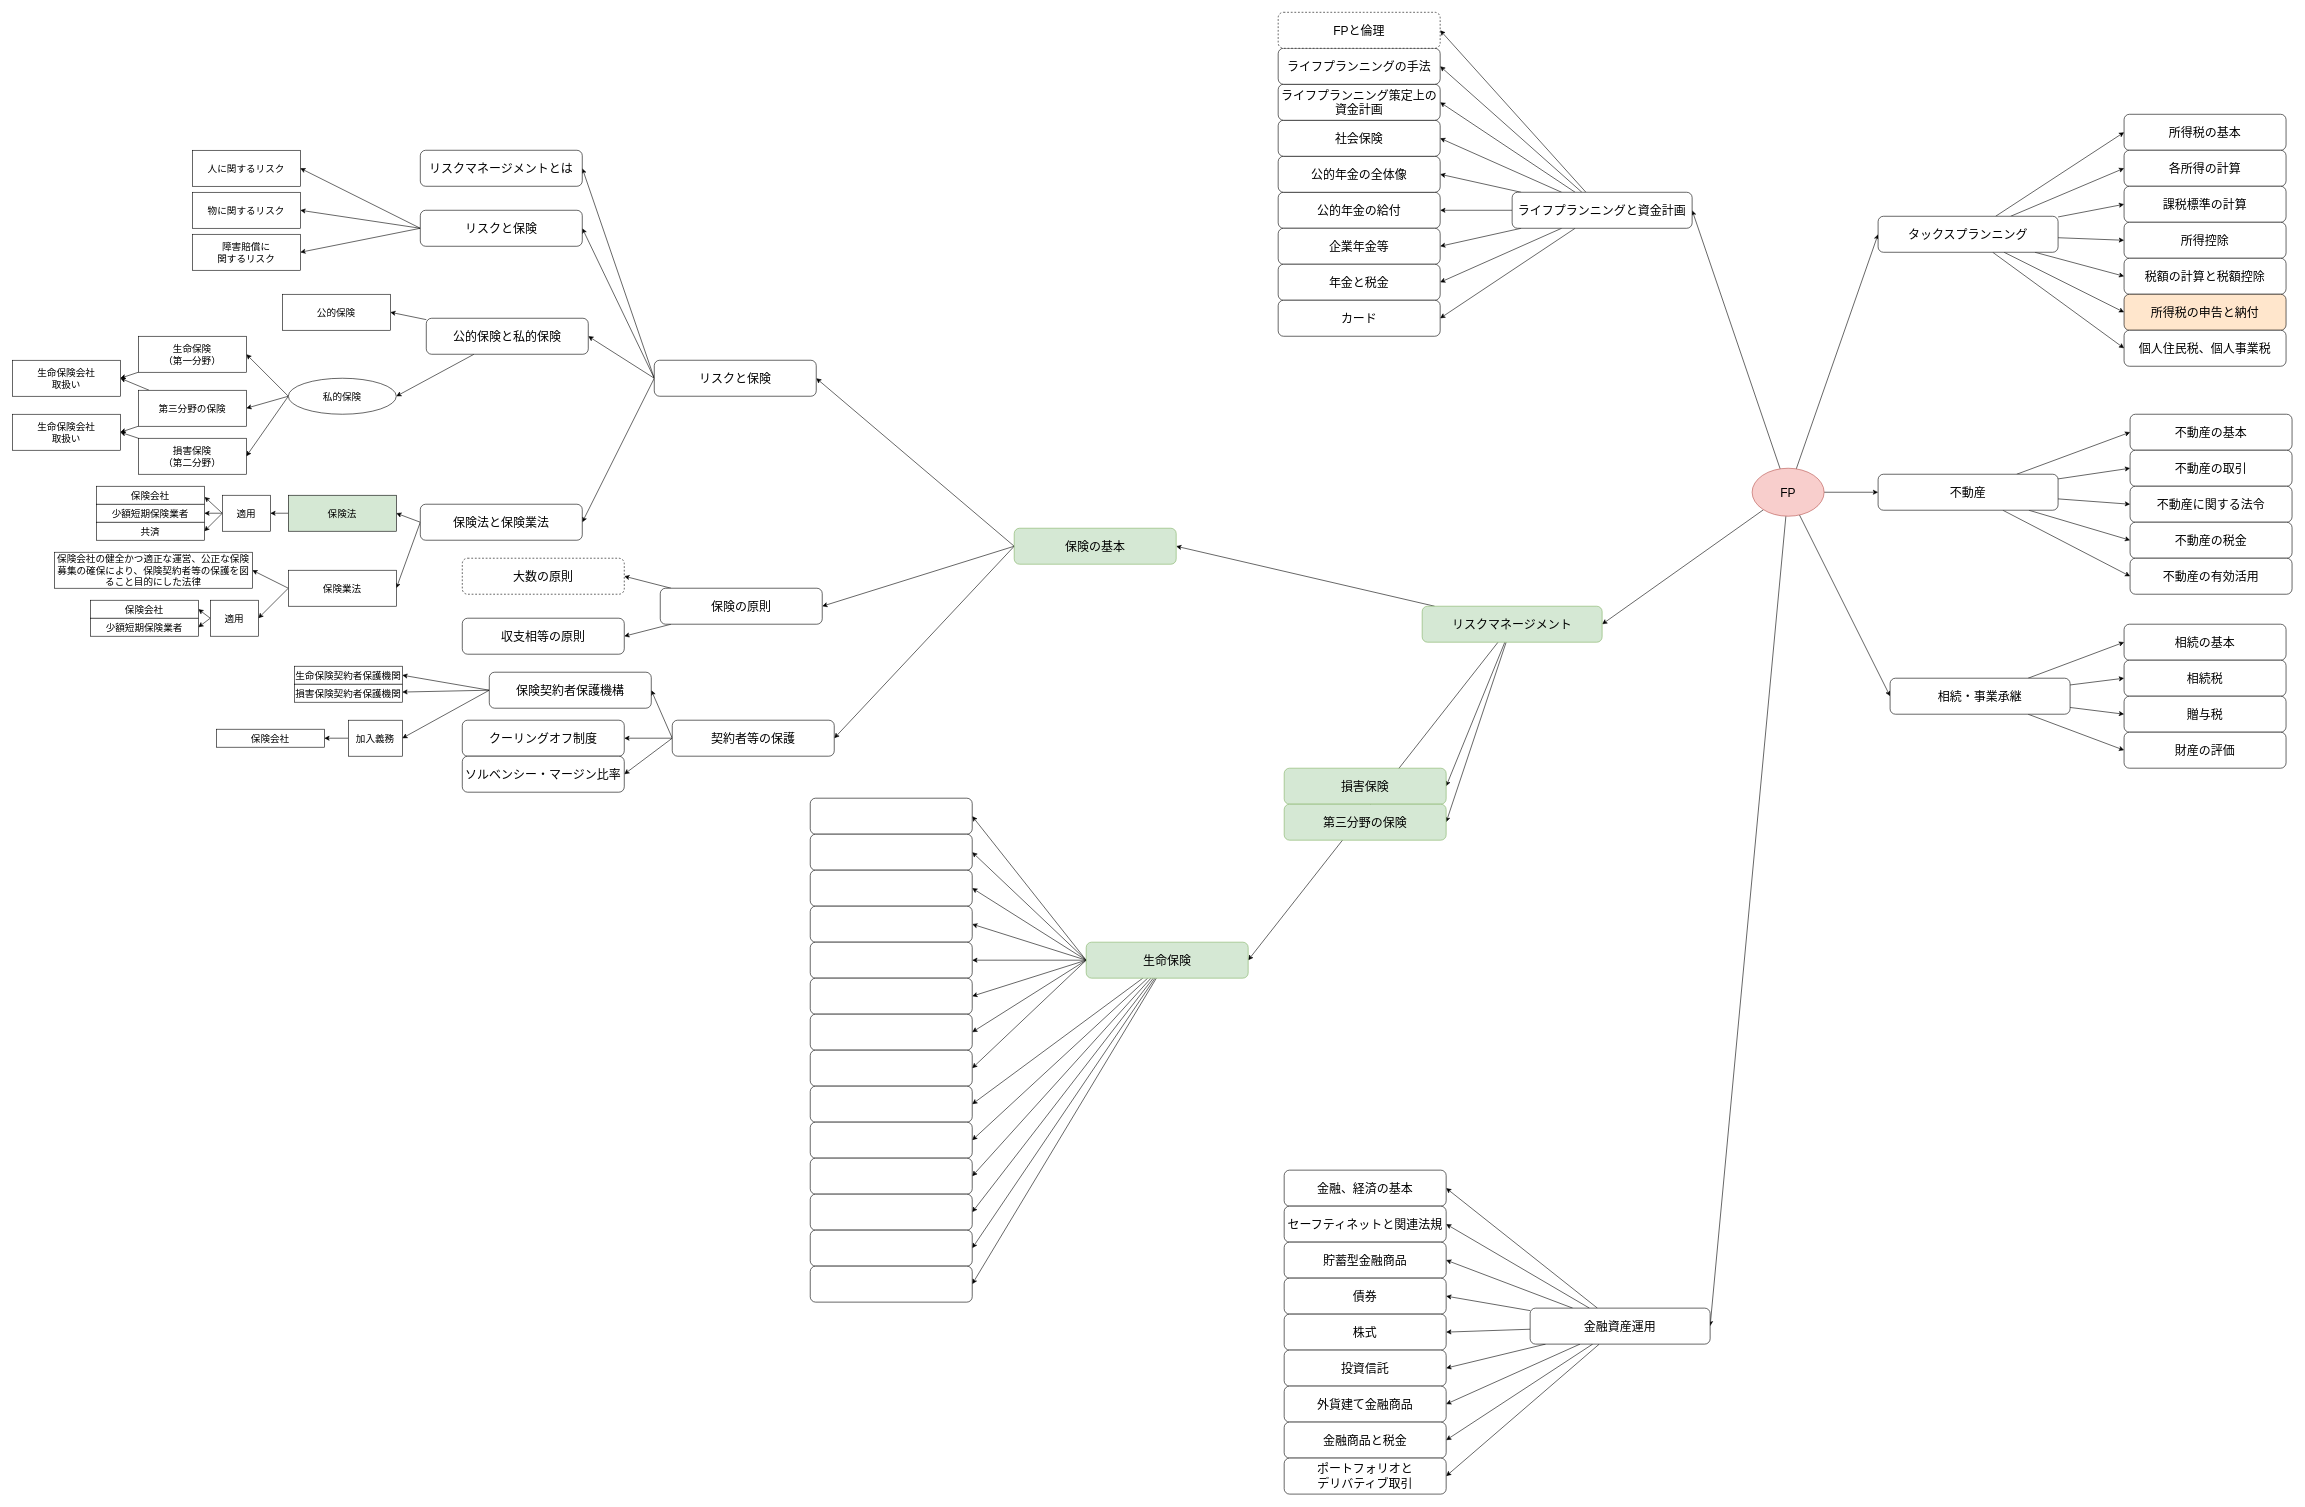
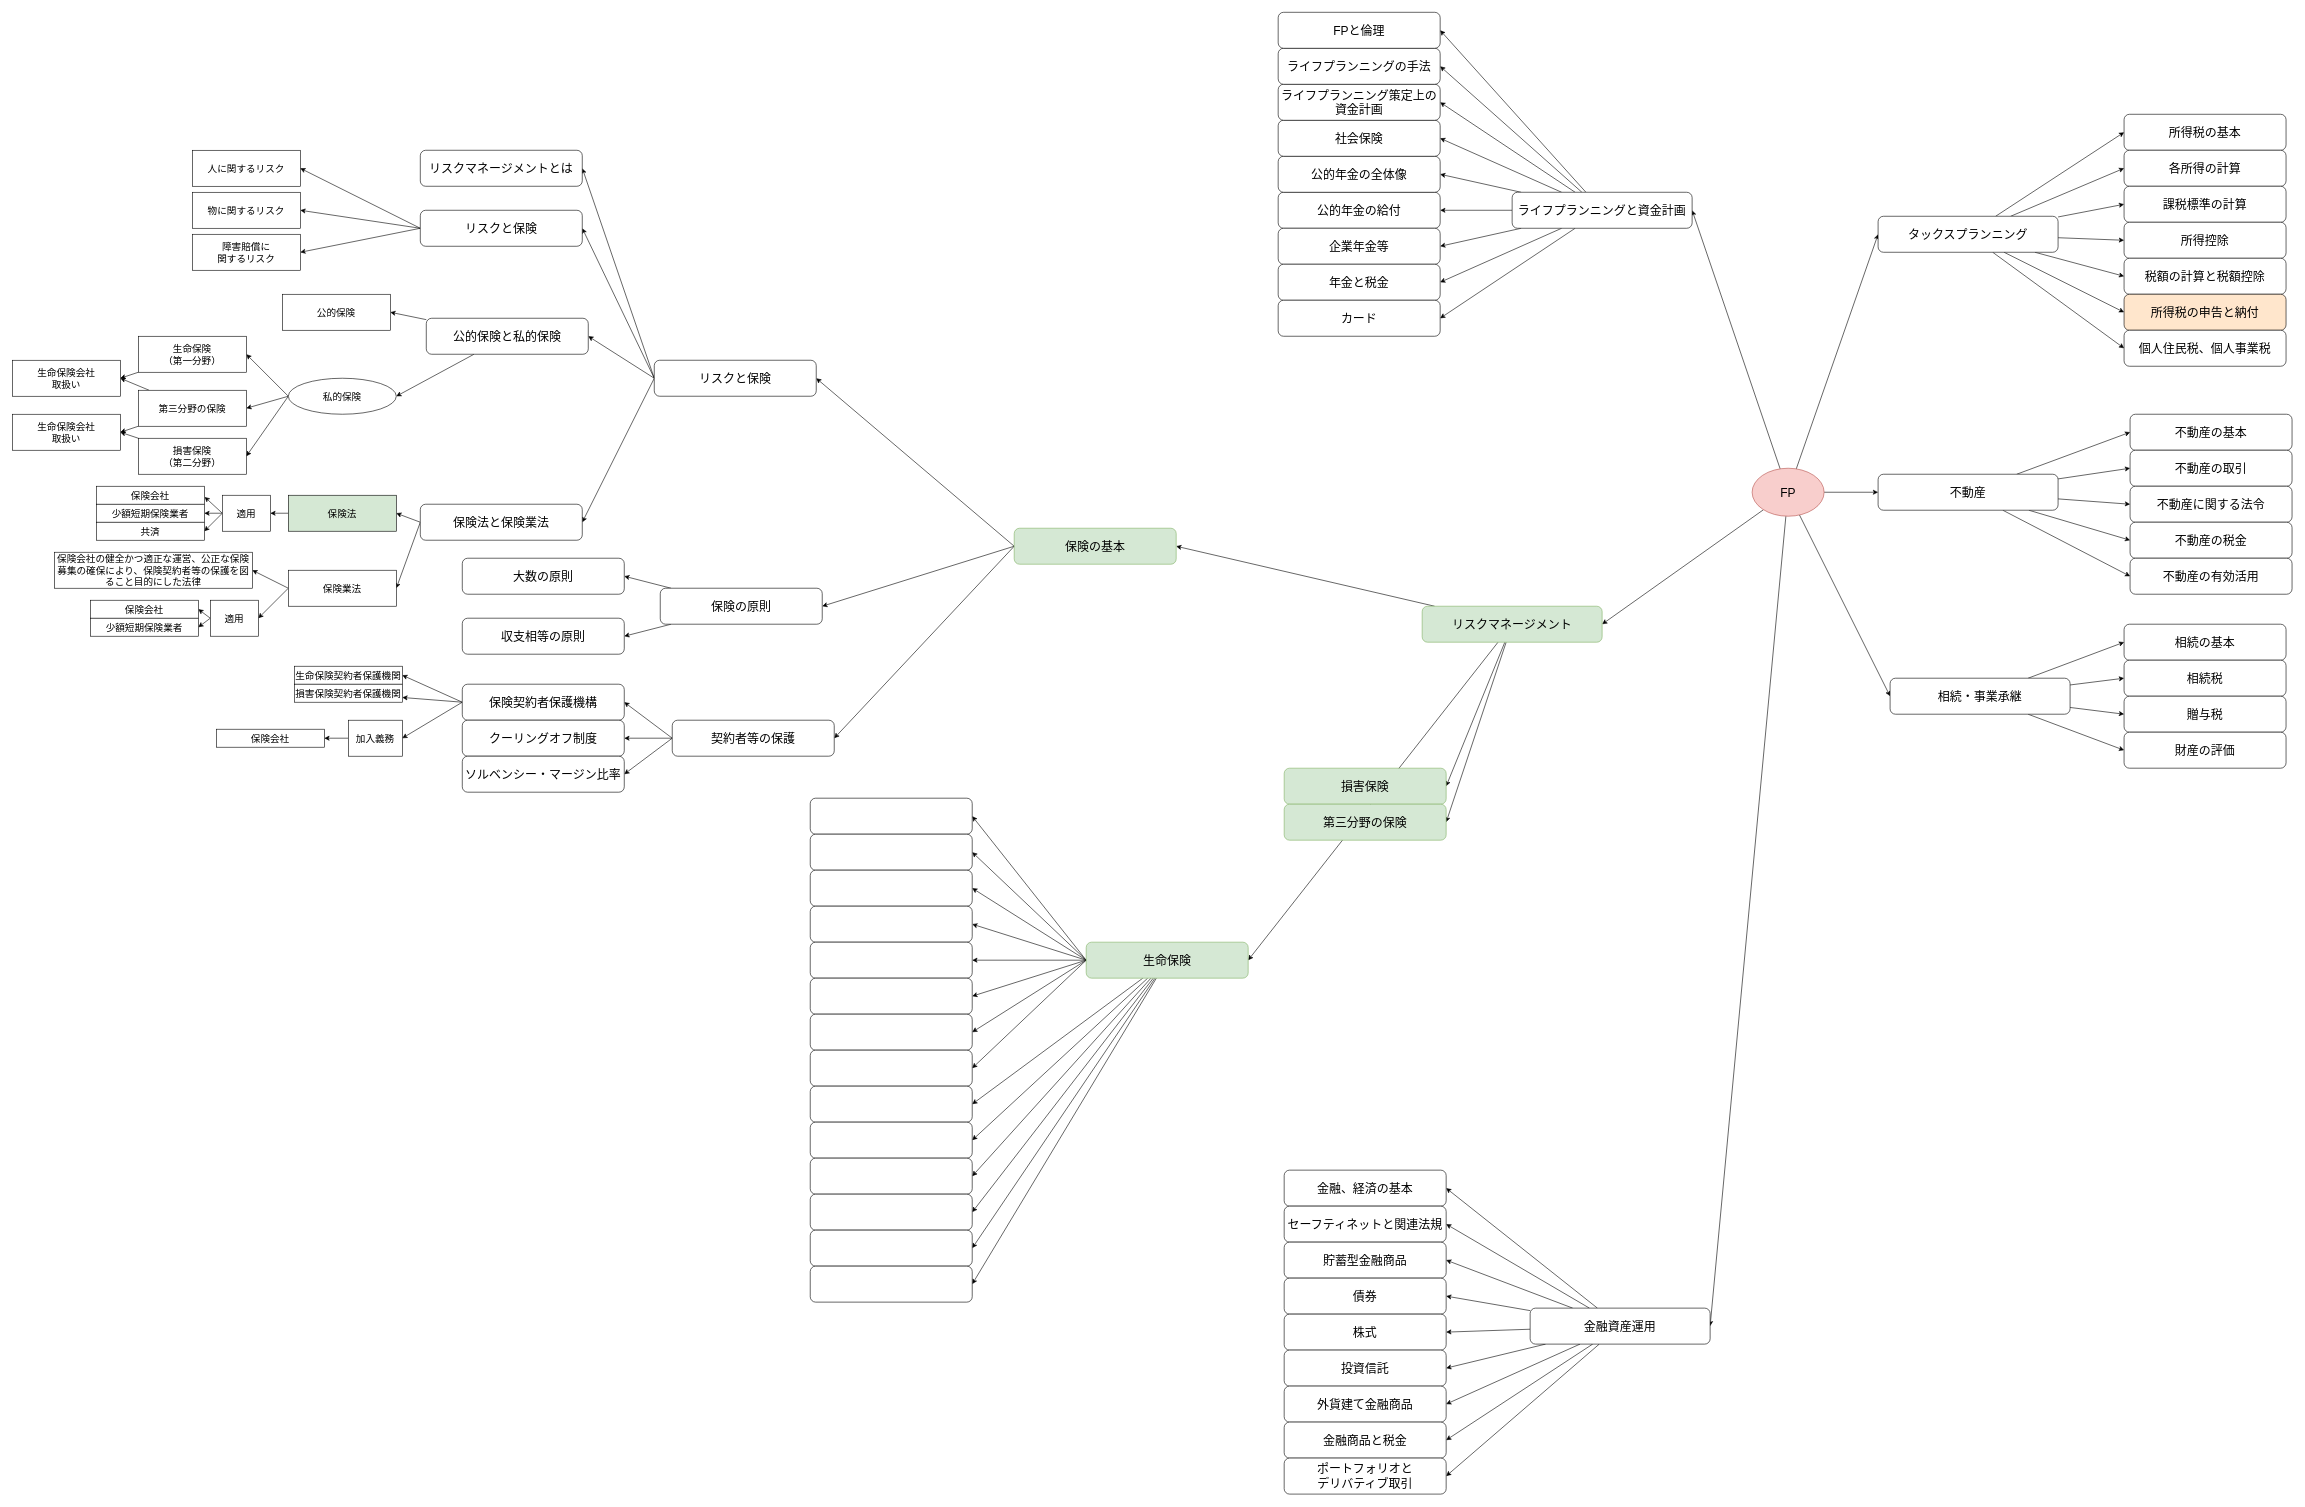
- <mxCell id="108" value="FPと倫理" style="rounded=1;whiteSpace=wrap;html=1;fontSize=20;dashed=1;" parent="1" vertex="1"><mxGeometry x="2130" y="20" width="270" height="60" as="geometry" /></mxCell>
+ <mxCell id="108" value="FPと倫理" style="rounded=1;whiteSpace=wrap;html=1;fontSize=20;" parent="1" vertex="1"><mxGeometry x="2130" y="20" width="270" height="60" as="geometry" /></mxCell>
- <mxCell id="160" value="大数の原則" style="rounded=1;whiteSpace=wrap;html=1;fontSize=20;dashed=1;" vertex="1" parent="1"><mxGeometry x="770" y="930" width="270" height="60" as="geometry" /></mxCell>
+ <mxCell id="160" value="大数の原則" style="rounded=1;whiteSpace=wrap;html=1;fontSize=20;" vertex="1" parent="1"><mxGeometry x="770" y="930" width="270" height="60" as="geometry" /></mxCell>
- <mxCell id="165" value="保険契約者保護機構" style="rounded=1;whiteSpace=wrap;html=1;fontSize=20;" vertex="1" parent="1"><mxGeometry x="815" y="1120" width="270" height="60" as="geometry" /></mxCell>
+ <mxCell id="165" value="保険契約者保護機構" style="rounded=1;whiteSpace=wrap;html=1;fontSize=20;" vertex="1" parent="1"><mxGeometry x="770" y="1140" width="270" height="60" as="geometry" /></mxCell>
